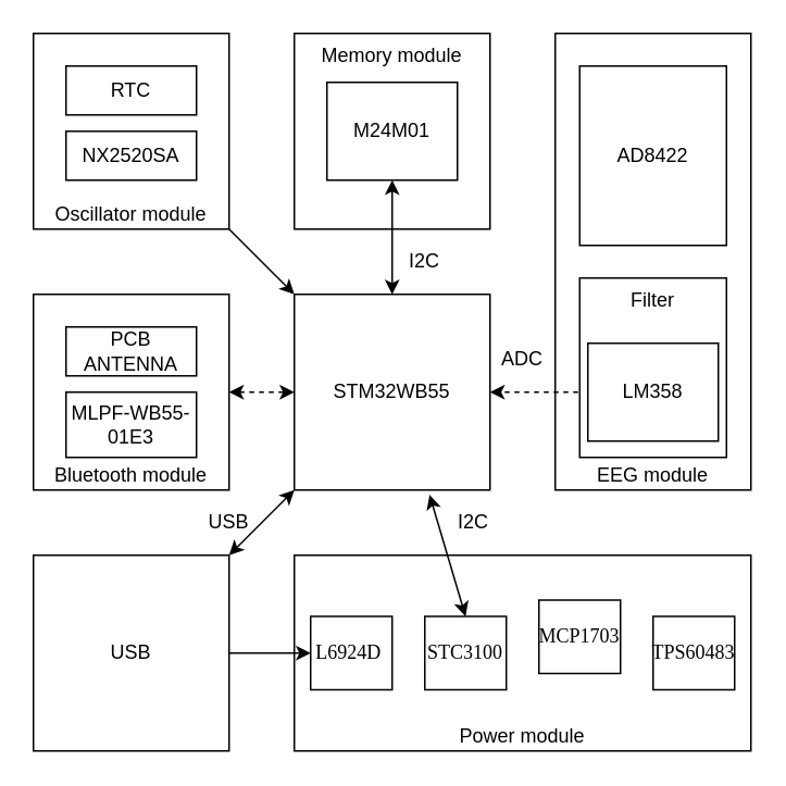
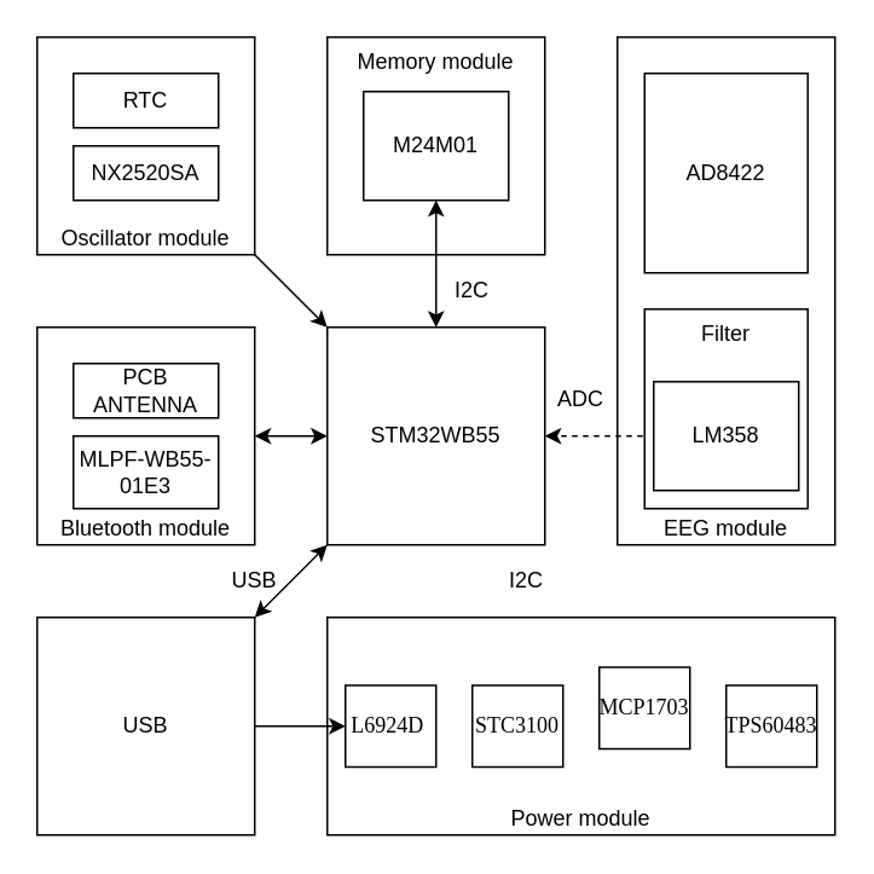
- <mxCell id="17" value="" style="endArrow=classic;startArrow=classic;html=1;exitX=1;exitY=0.5;exitDx=0;exitDy=0;entryX=0;entryY=0.5;entryDx=0;entryDy=0;dashed=1;" parent="1" source="3" target="6" edge="1"><mxGeometry width="50" height="50" relative="1" as="geometry"><mxPoint x="150" y="280" as="sourcePoint" /><mxPoint x="200" y="230" as="targetPoint" /></mxGeometry></mxCell>
+ <mxCell id="17" value="" style="endArrow=classic;startArrow=classic;html=1;exitX=1;exitY=0.5;exitDx=0;exitDy=0;entryX=0;entryY=0.5;entryDx=0;entryDy=0;" parent="1" source="3" target="6" edge="1"><mxGeometry width="50" height="50" relative="1" as="geometry"><mxPoint x="150" y="280" as="sourcePoint" /><mxPoint x="200" y="230" as="targetPoint" /></mxGeometry></mxCell>
- <mxCell id="14" value="" style="endArrow=classic;startArrow=classic;html=1;entryX=0.691;entryY=1.024;entryDx=0;entryDy=0;entryPerimeter=0;exitX=0.5;exitY=0;exitDx=0;exitDy=0;" parent="1" source="11" target="6" edge="1"><mxGeometry width="50" height="50" relative="1" as="geometry"><mxPoint x="250" y="370" as="sourcePoint" /><mxPoint x="300" y="320" as="targetPoint" /></mxGeometry></mxCell>
